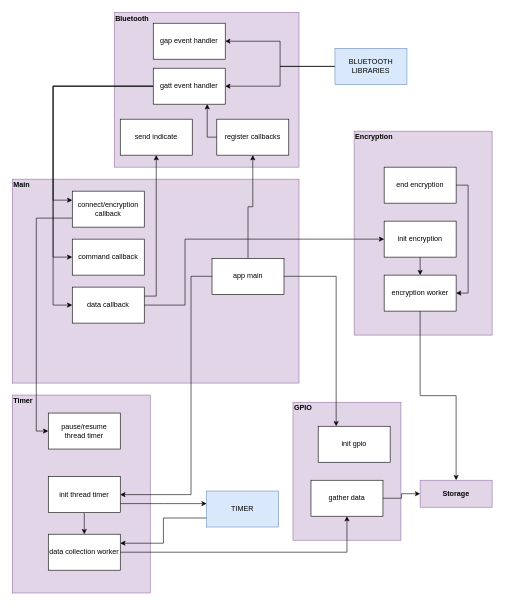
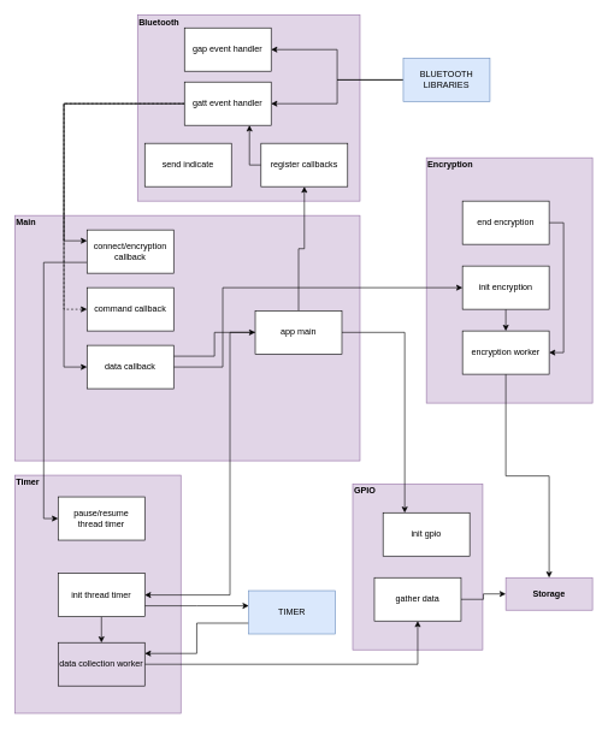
- <mxCell id="11" style="edgeStyle=orthogonalEdgeStyle;rounded=0;orthogonalLoop=1;jettySize=auto;html=1;exitX=1;exitY=0.25;exitDx=0;exitDy=0;entryX=0.5;entryY=1;entryDx=0;entryDy=0;" parent="1" source="12" target="24" edge="1"><mxGeometry relative="1" as="geometry" /></mxCell>
+ <mxCell id="11" style="edgeStyle=orthogonalEdgeStyle;rounded=0;orthogonalLoop=1;jettySize=auto;html=1;exitX=1;exitY=0.25;exitDx=0;exitDy=0;" parent="1" source="12" target="28" edge="1"><mxGeometry relative="1" as="geometry" /></mxCell>
- <mxCell id="21" style="edgeStyle=orthogonalEdgeStyle;rounded=0;orthogonalLoop=1;jettySize=auto;html=1;exitX=0;exitY=0.5;exitDx=0;exitDy=0;entryX=0;entryY=0.5;entryDx=0;entryDy=0;" parent="1" source="23" target="9" edge="1"><mxGeometry relative="1" as="geometry"><Array as="points"><mxPoint x="88" y="143" /><mxPoint x="88" y="428" /></Array></mxGeometry></mxCell>
+ <mxCell id="21" style="edgeStyle=orthogonalEdgeStyle;rounded=0;orthogonalLoop=1;jettySize=auto;html=1;exitX=0;exitY=0.5;exitDx=0;exitDy=0;entryX=0;entryY=0.5;entryDx=0;entryDy=0;dashed=1;" parent="1" source="23" target="9" edge="1"><mxGeometry relative="1" as="geometry"><Array as="points"><mxPoint x="88" y="143" /><mxPoint x="88" y="428" /></Array></mxGeometry></mxCell>
- <mxCell id="34" value="data collection worker" style="rounded=0;whiteSpace=wrap;html=1;" parent="1" vertex="1"><mxGeometry x="80" y="890" width="120" height="60" as="geometry" /></mxCell>
+ <mxCell id="34" value="data collection worker" style="rounded=0;whiteSpace=wrap;html=1;fillColor=#e1d5e7;" parent="1" vertex="1"><mxGeometry x="80" y="890" width="120" height="60" as="geometry" /></mxCell>
